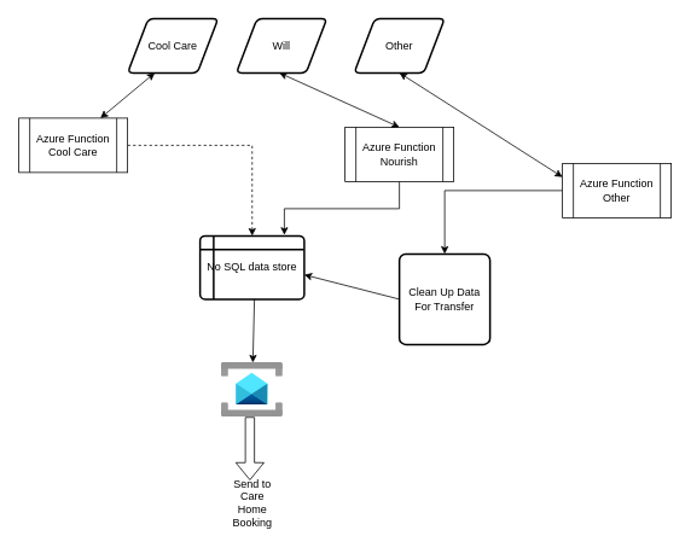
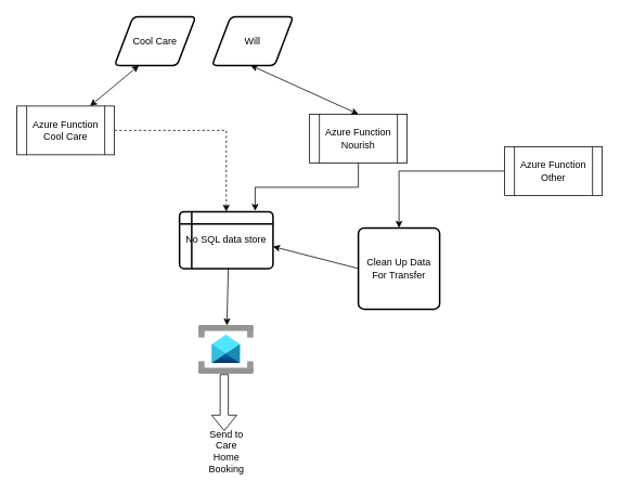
- <mxCell id="4" value="Other" style="shape=parallelogram;html=1;strokeWidth=2;perimeter=parallelogramPerimeter;whiteSpace=wrap;rounded=1;arcSize=12;size=0.23;" parent="1" vertex="1"><mxGeometry x="390" y="20" width="100" height="60" as="geometry" /></mxCell>
- <mxCell id="7" value="" style="endArrow=classic;startArrow=classic;html=1;rounded=0;entryX=0.5;entryY=1;entryDx=0;entryDy=0;exitX=0;exitY=0.25;exitDx=0;exitDy=0;" parent="1" target="4" edge="1" source="14"><mxGeometry width="50" height="50" relative="1" as="geometry"><mxPoint x="311.5" y="260" as="sourcePoint" /><mxPoint x="361.5" y="210" as="targetPoint" /></mxGeometry></mxCell>
